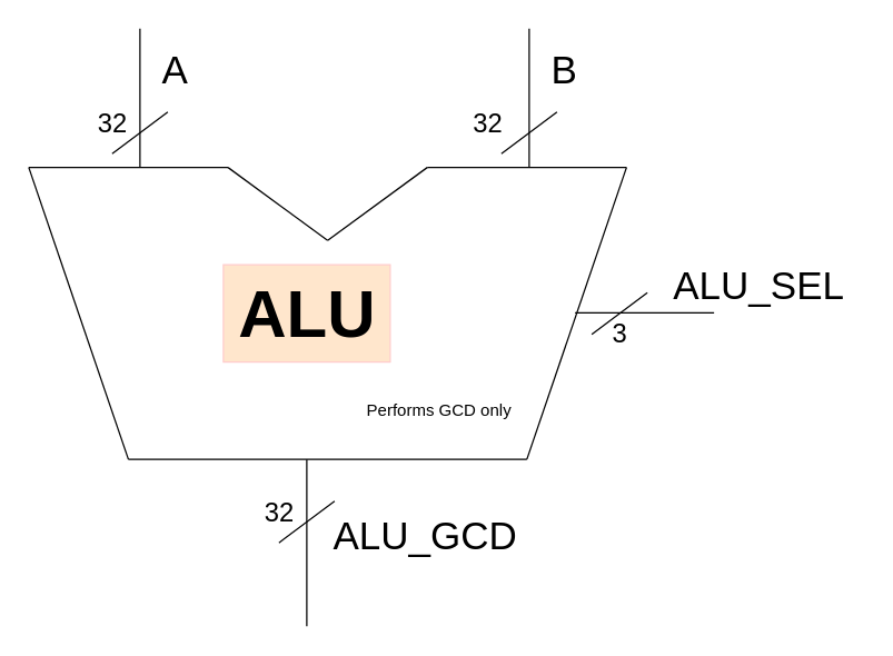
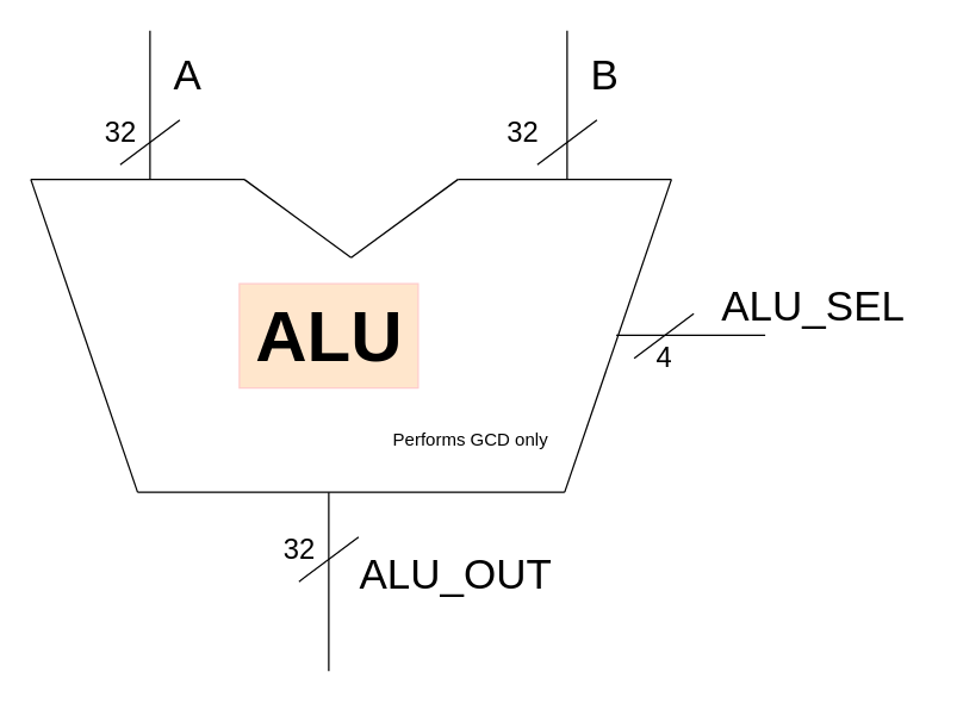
- <mxCell id="13" value="&lt;div style=&quot;font-size: 19px;&quot;&gt;3&lt;/div&gt;" style="text;html=1;align=center;verticalAlign=middle;resizable=0;points=[];autosize=1;strokeColor=none;fillColor=none;" vertex="1" parent="2"><mxGeometry x="410" y="100" width="30" height="40" as="geometry" /></mxCell>
+ <mxCell id="13" value="&lt;div style=&quot;font-size: 19px;&quot;&gt;4&lt;/div&gt;" style="text;html=1;align=center;verticalAlign=middle;resizable=0;points=[];autosize=1;strokeColor=none;fillColor=none;" vertex="1" parent="2"><mxGeometry x="410" y="100" width="30" height="40" as="geometry" /></mxCell>
- <mxCell id="24" value="&lt;span style=&quot;font-weight: normal;&quot;&gt;&lt;font style=&quot;font-size: 28px;&quot;&gt;ALU_GCD&lt;/font&gt;&lt;/span&gt;" style="text;html=1;align=center;verticalAlign=middle;resizable=0;points=[];autosize=1;strokeColor=none;fillColor=none;fontStyle=1" vertex="1" parent="1"><mxGeometry x="230" y="360" width="150" height="50" as="geometry" /></mxCell>
+ <mxCell id="24" value="&lt;span style=&quot;font-weight: normal;&quot;&gt;&lt;font style=&quot;font-size: 28px;&quot;&gt;ALU_OUT&lt;/font&gt;&lt;/span&gt;" style="text;html=1;align=center;verticalAlign=middle;resizable=0;points=[];autosize=1;strokeColor=none;fillColor=none;fontStyle=1" vertex="1" parent="1"><mxGeometry x="230" y="360" width="150" height="50" as="geometry" /></mxCell>
